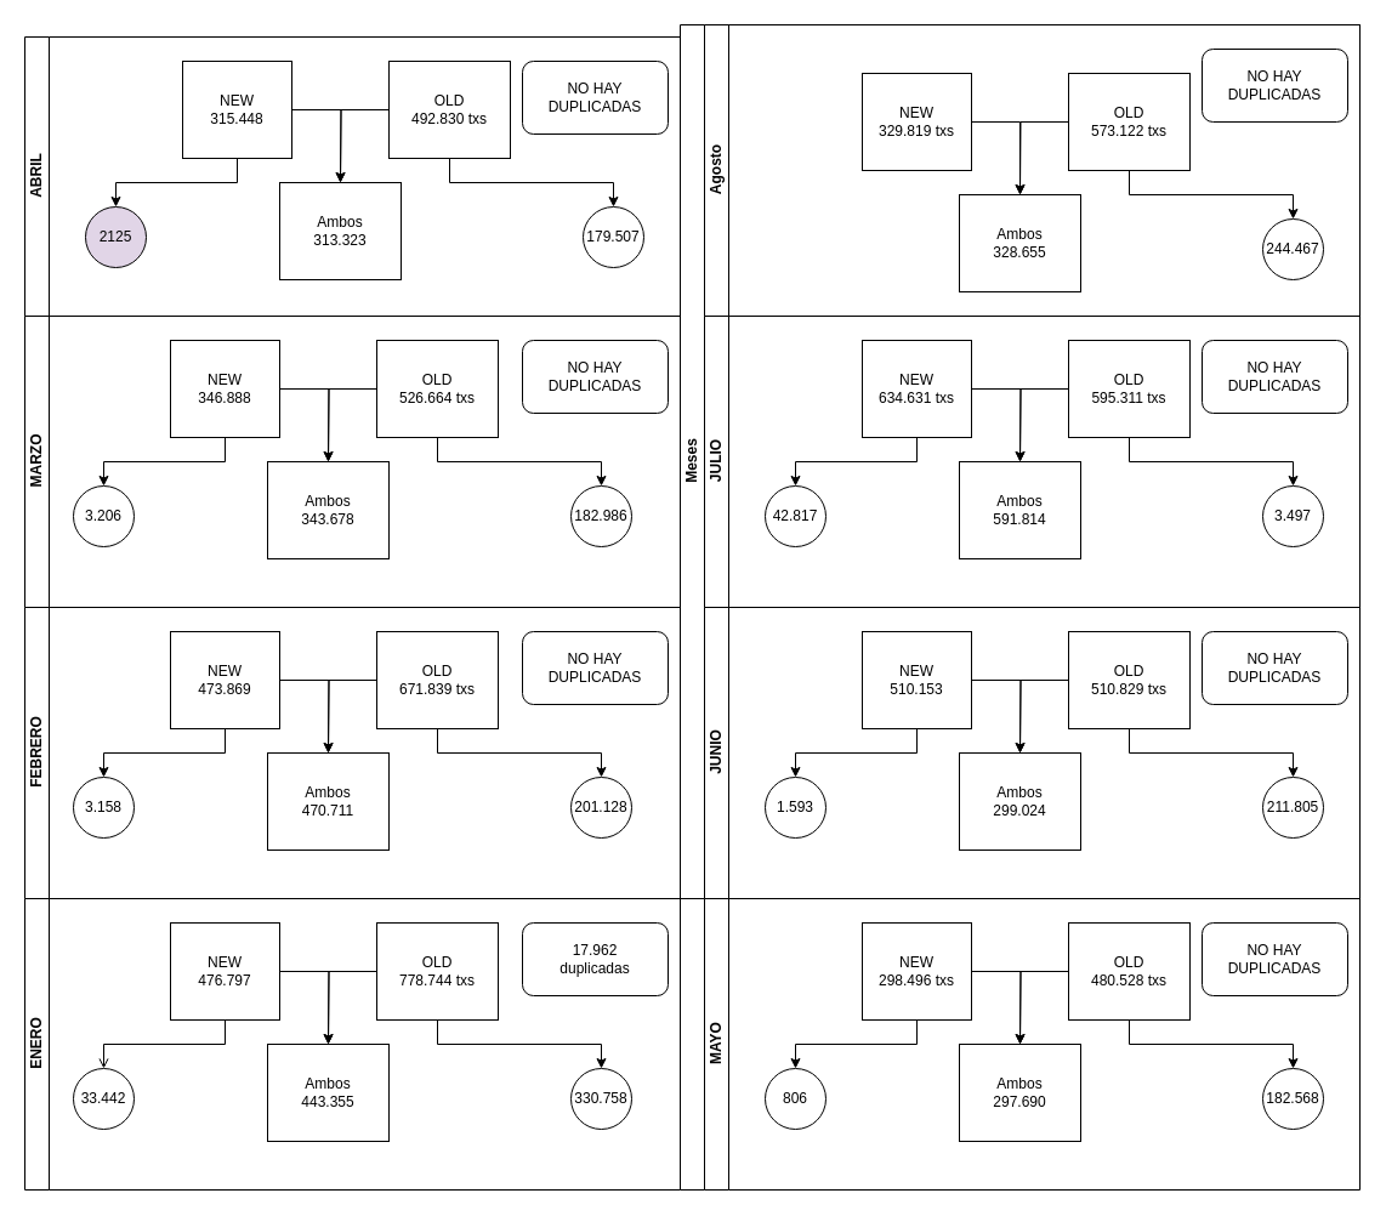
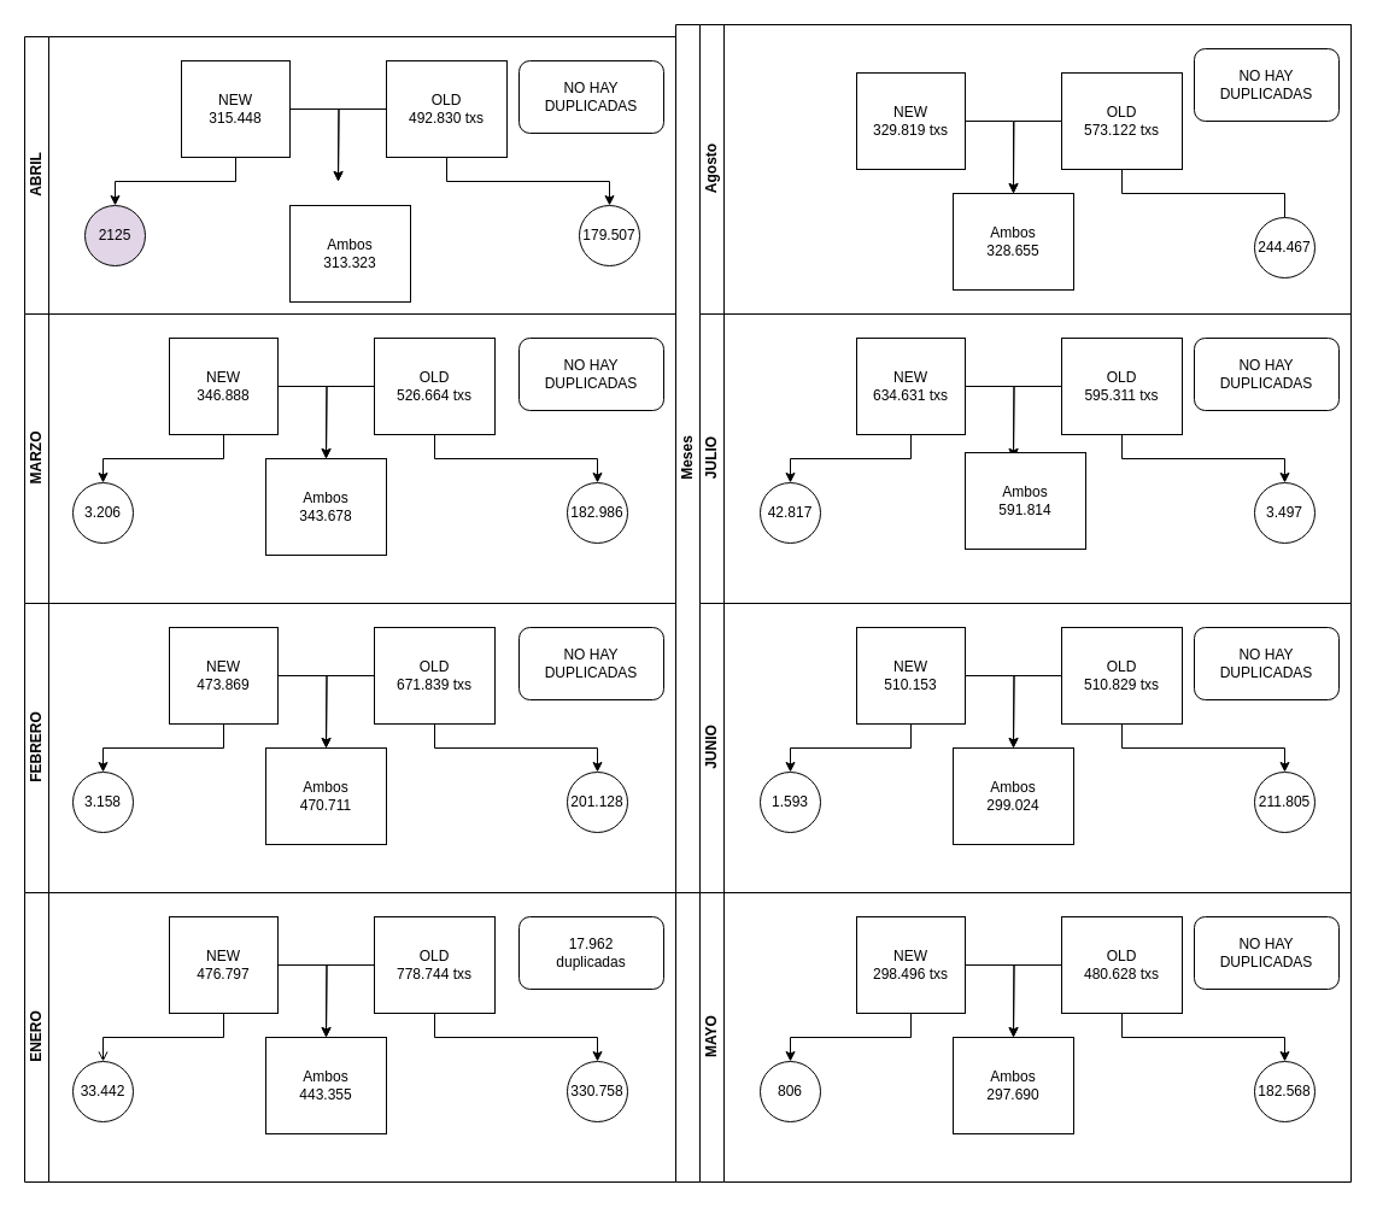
- <mxCell id="6" style="edgeStyle=orthogonalEdgeStyle;rounded=0;orthogonalLoop=1;jettySize=auto;html=1;exitX=0.5;exitY=1;exitDx=0;exitDy=0;entryX=0.5;entryY=0;entryDx=0;entryDy=0;" edge="1" parent="3" source="8" target="9"><mxGeometry relative="1" as="geometry" /></mxCell>
+ <mxCell id="6" style="edgeStyle=orthogonalEdgeStyle;rounded=0;orthogonalLoop=1;jettySize=auto;html=1;exitX=0.5;exitY=1;exitDx=0;exitDy=0;entryX=0.5;entryY=0;entryDx=0;entryDy=0;endArrow=none;" edge="1" parent="3" source="8" target="9"><mxGeometry relative="1" as="geometry" /></mxCell>
- <mxCell id="55" value="Ambos&lt;br&gt;313.323" style="rounded=0;whiteSpace=wrap;html=1;fontFamily=Helvetica;fontSize=12;fontColor=#000000;align=center;" vertex="1" parent="45"><mxGeometry x="210" y="120" width="100" height="80" as="geometry" /></mxCell>
+ <mxCell id="55" value="Ambos&lt;br&gt;313.323" style="rounded=0;whiteSpace=wrap;html=1;fontFamily=Helvetica;fontSize=12;fontColor=#000000;align=center;" vertex="1" parent="45"><mxGeometry x="220" y="140" width="100" height="80" as="geometry" /></mxCell>
- <mxCell id="22" value="Ambos&lt;br&gt;591.814" style="rounded=0;whiteSpace=wrap;html=1;fontFamily=Helvetica;fontSize=12;fontColor=#000000;align=center;" vertex="1" parent="12"><mxGeometry x="210" y="120" width="100" height="80" as="geometry" /></mxCell>
+ <mxCell id="22" value="Ambos&lt;br&gt;591.814" style="rounded=0;whiteSpace=wrap;html=1;fontFamily=Helvetica;fontSize=12;fontColor=#000000;align=center;" vertex="1" parent="12"><mxGeometry x="220" y="115" width="100" height="80" as="geometry" /></mxCell>
- <mxCell id="40" value="OLD&lt;br&gt;480.528 txs" style="rounded=0;whiteSpace=wrap;html=1;fontFamily=Helvetica;fontSize=12;fontColor=#000000;align=center;" vertex="1" parent="34"><mxGeometry x="300" y="20" width="100" height="80" as="geometry" /></mxCell>
+ <mxCell id="40" value="OLD&lt;br&gt;480.628 txs" style="rounded=0;whiteSpace=wrap;html=1;fontFamily=Helvetica;fontSize=12;fontColor=#000000;align=center;" vertex="1" parent="34"><mxGeometry x="300" y="20" width="100" height="80" as="geometry" /></mxCell>
